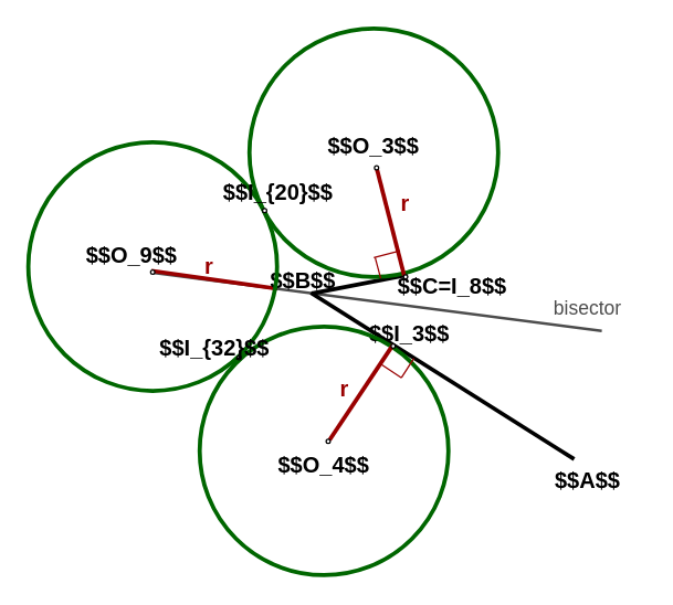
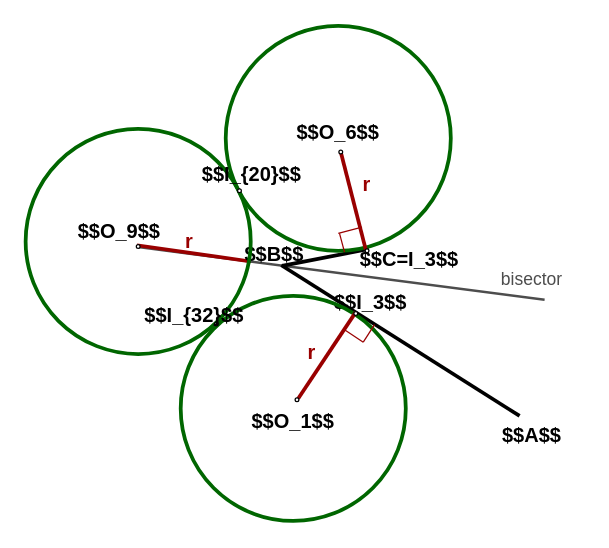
- <mxCell id="27" value="&lt;br&gt;&lt;div&gt;&lt;b&gt;$$O_3$$&lt;/b&gt;&lt;/div&gt;&lt;div&gt;&lt;b&gt;&lt;br&gt;&lt;/b&gt;&lt;/div&gt;" style="text;html=1;strokeColor=none;fillColor=none;align=center;verticalAlign=middle;whiteSpace=wrap;rounded=0;fontSize=16;" vertex="1" parent="1"><mxGeometry x="240" y="89.5" width="60" height="30" as="geometry" /></mxCell>
+ <mxCell id="27" value="&lt;br&gt;&lt;div&gt;&lt;b&gt;$$O_6$$&lt;/b&gt;&lt;/div&gt;&lt;div&gt;&lt;b&gt;&lt;br&gt;&lt;/b&gt;&lt;/div&gt;" style="text;html=1;strokeColor=none;fillColor=none;align=center;verticalAlign=middle;whiteSpace=wrap;rounded=0;fontSize=16;" vertex="1" parent="1"><mxGeometry x="240" y="89.5" width="60" height="30" as="geometry" /></mxCell>
- <mxCell id="10" value="&lt;br&gt;&lt;div&gt;&lt;b&gt;$$C=I_8$$&lt;/b&gt;&lt;/div&gt;&lt;div&gt;&lt;b&gt;&lt;br&gt;&lt;/b&gt;&lt;/div&gt;" style="text;html=1;strokeColor=none;fillColor=none;align=center;verticalAlign=middle;whiteSpace=wrap;rounded=0;fontSize=16;" vertex="1" parent="1"><mxGeometry x="297" y="192" width="60" height="30" as="geometry" /></mxCell>
+ <mxCell id="10" value="&lt;br&gt;&lt;div&gt;&lt;b&gt;$$C=I_3$$&lt;/b&gt;&lt;/div&gt;&lt;div&gt;&lt;b&gt;&lt;br&gt;&lt;/b&gt;&lt;/div&gt;" style="text;html=1;strokeColor=none;fillColor=none;align=center;verticalAlign=middle;whiteSpace=wrap;rounded=0;fontSize=16;" vertex="1" parent="1"><mxGeometry x="297" y="192" width="60" height="30" as="geometry" /></mxCell>
- <mxCell id="25" value="&lt;br&gt;&lt;div&gt;&lt;b&gt;$$O_4$$&lt;/b&gt;&lt;/div&gt;&lt;div&gt;&lt;b&gt;&lt;br&gt;&lt;/b&gt;&lt;/div&gt;" style="text;html=1;strokeColor=none;fillColor=none;align=center;verticalAlign=middle;whiteSpace=wrap;rounded=0;fontSize=16;" vertex="1" parent="1"><mxGeometry x="204" y="320.5" width="60" height="30" as="geometry" /></mxCell>
+ <mxCell id="25" value="&lt;br&gt;&lt;div&gt;&lt;b&gt;$$O_1$$&lt;/b&gt;&lt;/div&gt;&lt;div&gt;&lt;b&gt;&lt;br&gt;&lt;/b&gt;&lt;/div&gt;" style="text;html=1;strokeColor=none;fillColor=none;align=center;verticalAlign=middle;whiteSpace=wrap;rounded=0;fontSize=16;" vertex="1" parent="1"><mxGeometry x="204" y="320.5" width="60" height="30" as="geometry" /></mxCell>
